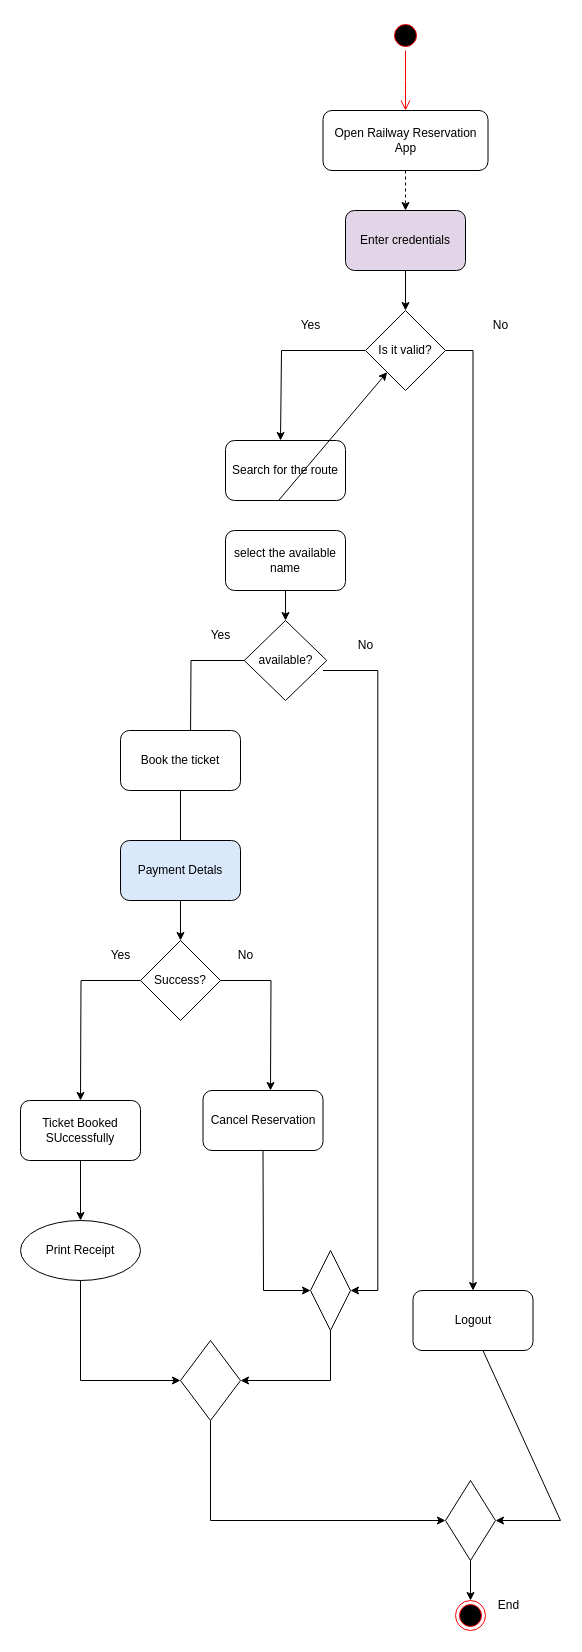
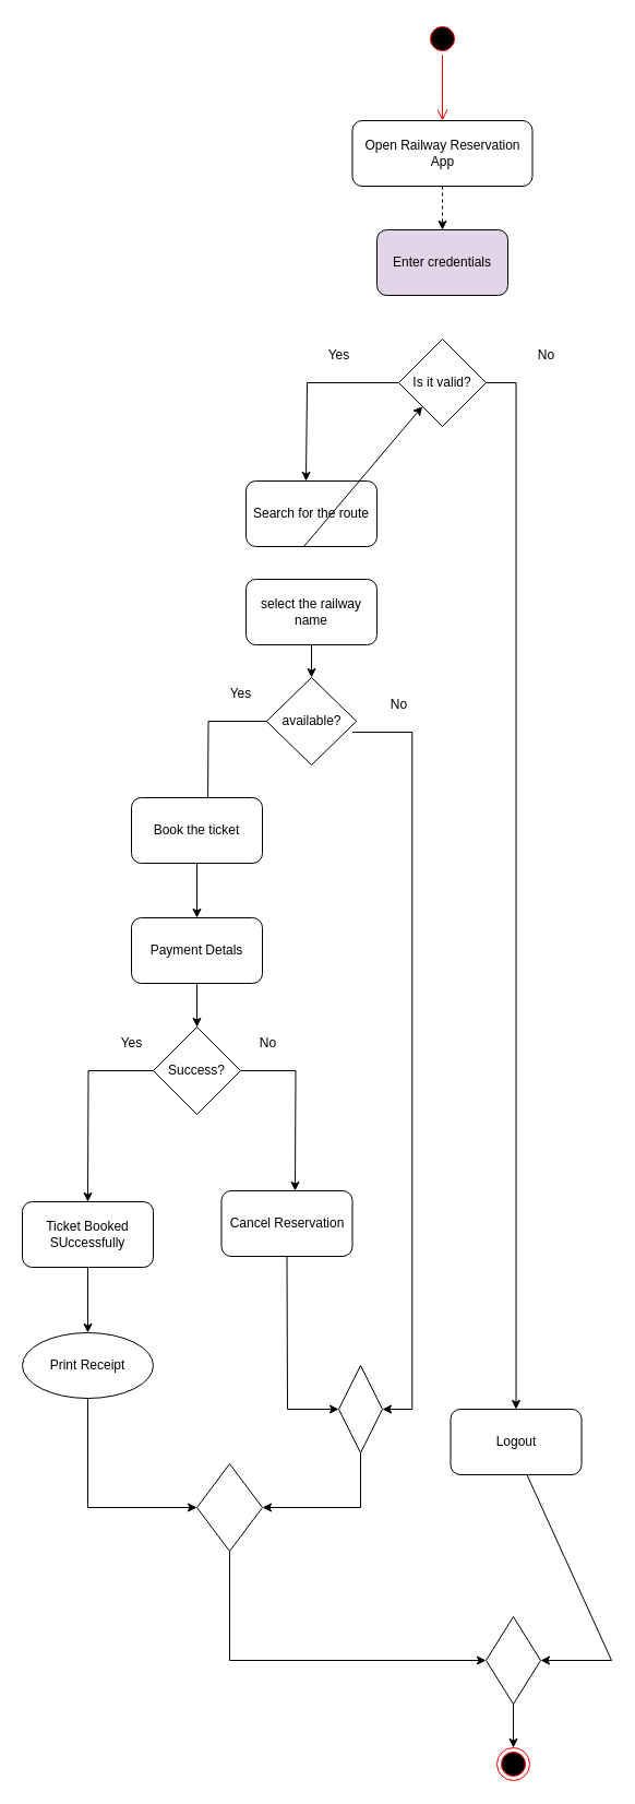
- <mxCell id="10" value="" style="endArrow=classic;html=1;rounded=0;exitX=0.5;exitY=1;exitDx=0;exitDy=0;entryX=0.5;entryY=0;entryDx=0;entryDy=0;" edge="1" parent="1" source="5" target="9"><mxGeometry width="50" height="50" relative="1" as="geometry"><mxPoint x="360" y="360" as="sourcePoint" /><mxPoint x="410" y="310" as="targetPoint" /></mxGeometry></mxCell>
- <mxCell id="12" value="select the available name" style="rounded=1;whiteSpace=wrap;html=1;" vertex="1" parent="1"><mxGeometry x="225" y="530" width="120" height="60" as="geometry" /></mxCell>
+ <mxCell id="12" value="select the railway name" style="rounded=1;whiteSpace=wrap;html=1;" vertex="1" parent="1"><mxGeometry x="225" y="530" width="120" height="60" as="geometry" /></mxCell>
- <mxCell id="22" value="" style="endArrow=none;html=1;rounded=0;exitX=0.5;exitY=1;exitDx=0;exitDy=0;entryX=0.5;entryY=0;entryDx=0;entryDy=0;" edge="1" parent="1" source="17" target="21"><mxGeometry width="50" height="50" relative="1" as="geometry"><mxPoint x="360" y="860" as="sourcePoint" /><mxPoint x="410" y="810" as="targetPoint" /></mxGeometry></mxCell>
+ <mxCell id="22" value="" style="endArrow=classic;html=1;rounded=0;exitX=0.5;exitY=1;exitDx=0;exitDy=0;entryX=0.5;entryY=0;entryDx=0;entryDy=0;" edge="1" parent="1" source="17" target="21"><mxGeometry width="50" height="50" relative="1" as="geometry"><mxPoint x="360" y="860" as="sourcePoint" /><mxPoint x="410" y="810" as="targetPoint" /></mxGeometry></mxCell>
- <mxCell id="21" value="Payment Detals" style="rounded=1;whiteSpace=wrap;html=1;fillColor=#dae8fc;" vertex="1" parent="1"><mxGeometry x="120" y="840" width="120" height="60" as="geometry" /></mxCell>
+ <mxCell id="21" value="Payment Detals" style="rounded=1;whiteSpace=wrap;html=1;" vertex="1" parent="1"><mxGeometry x="120" y="840" width="120" height="60" as="geometry" /></mxCell>
- <mxCell id="42" value="End" style="text;html=1;align=center;verticalAlign=middle;resizable=0;points=[];autosize=1;strokeColor=none;fillColor=none;" vertex="1" parent="1"><mxGeometry x="487.5" y="1590" width="40" height="30" as="geometry" /></mxCell>
